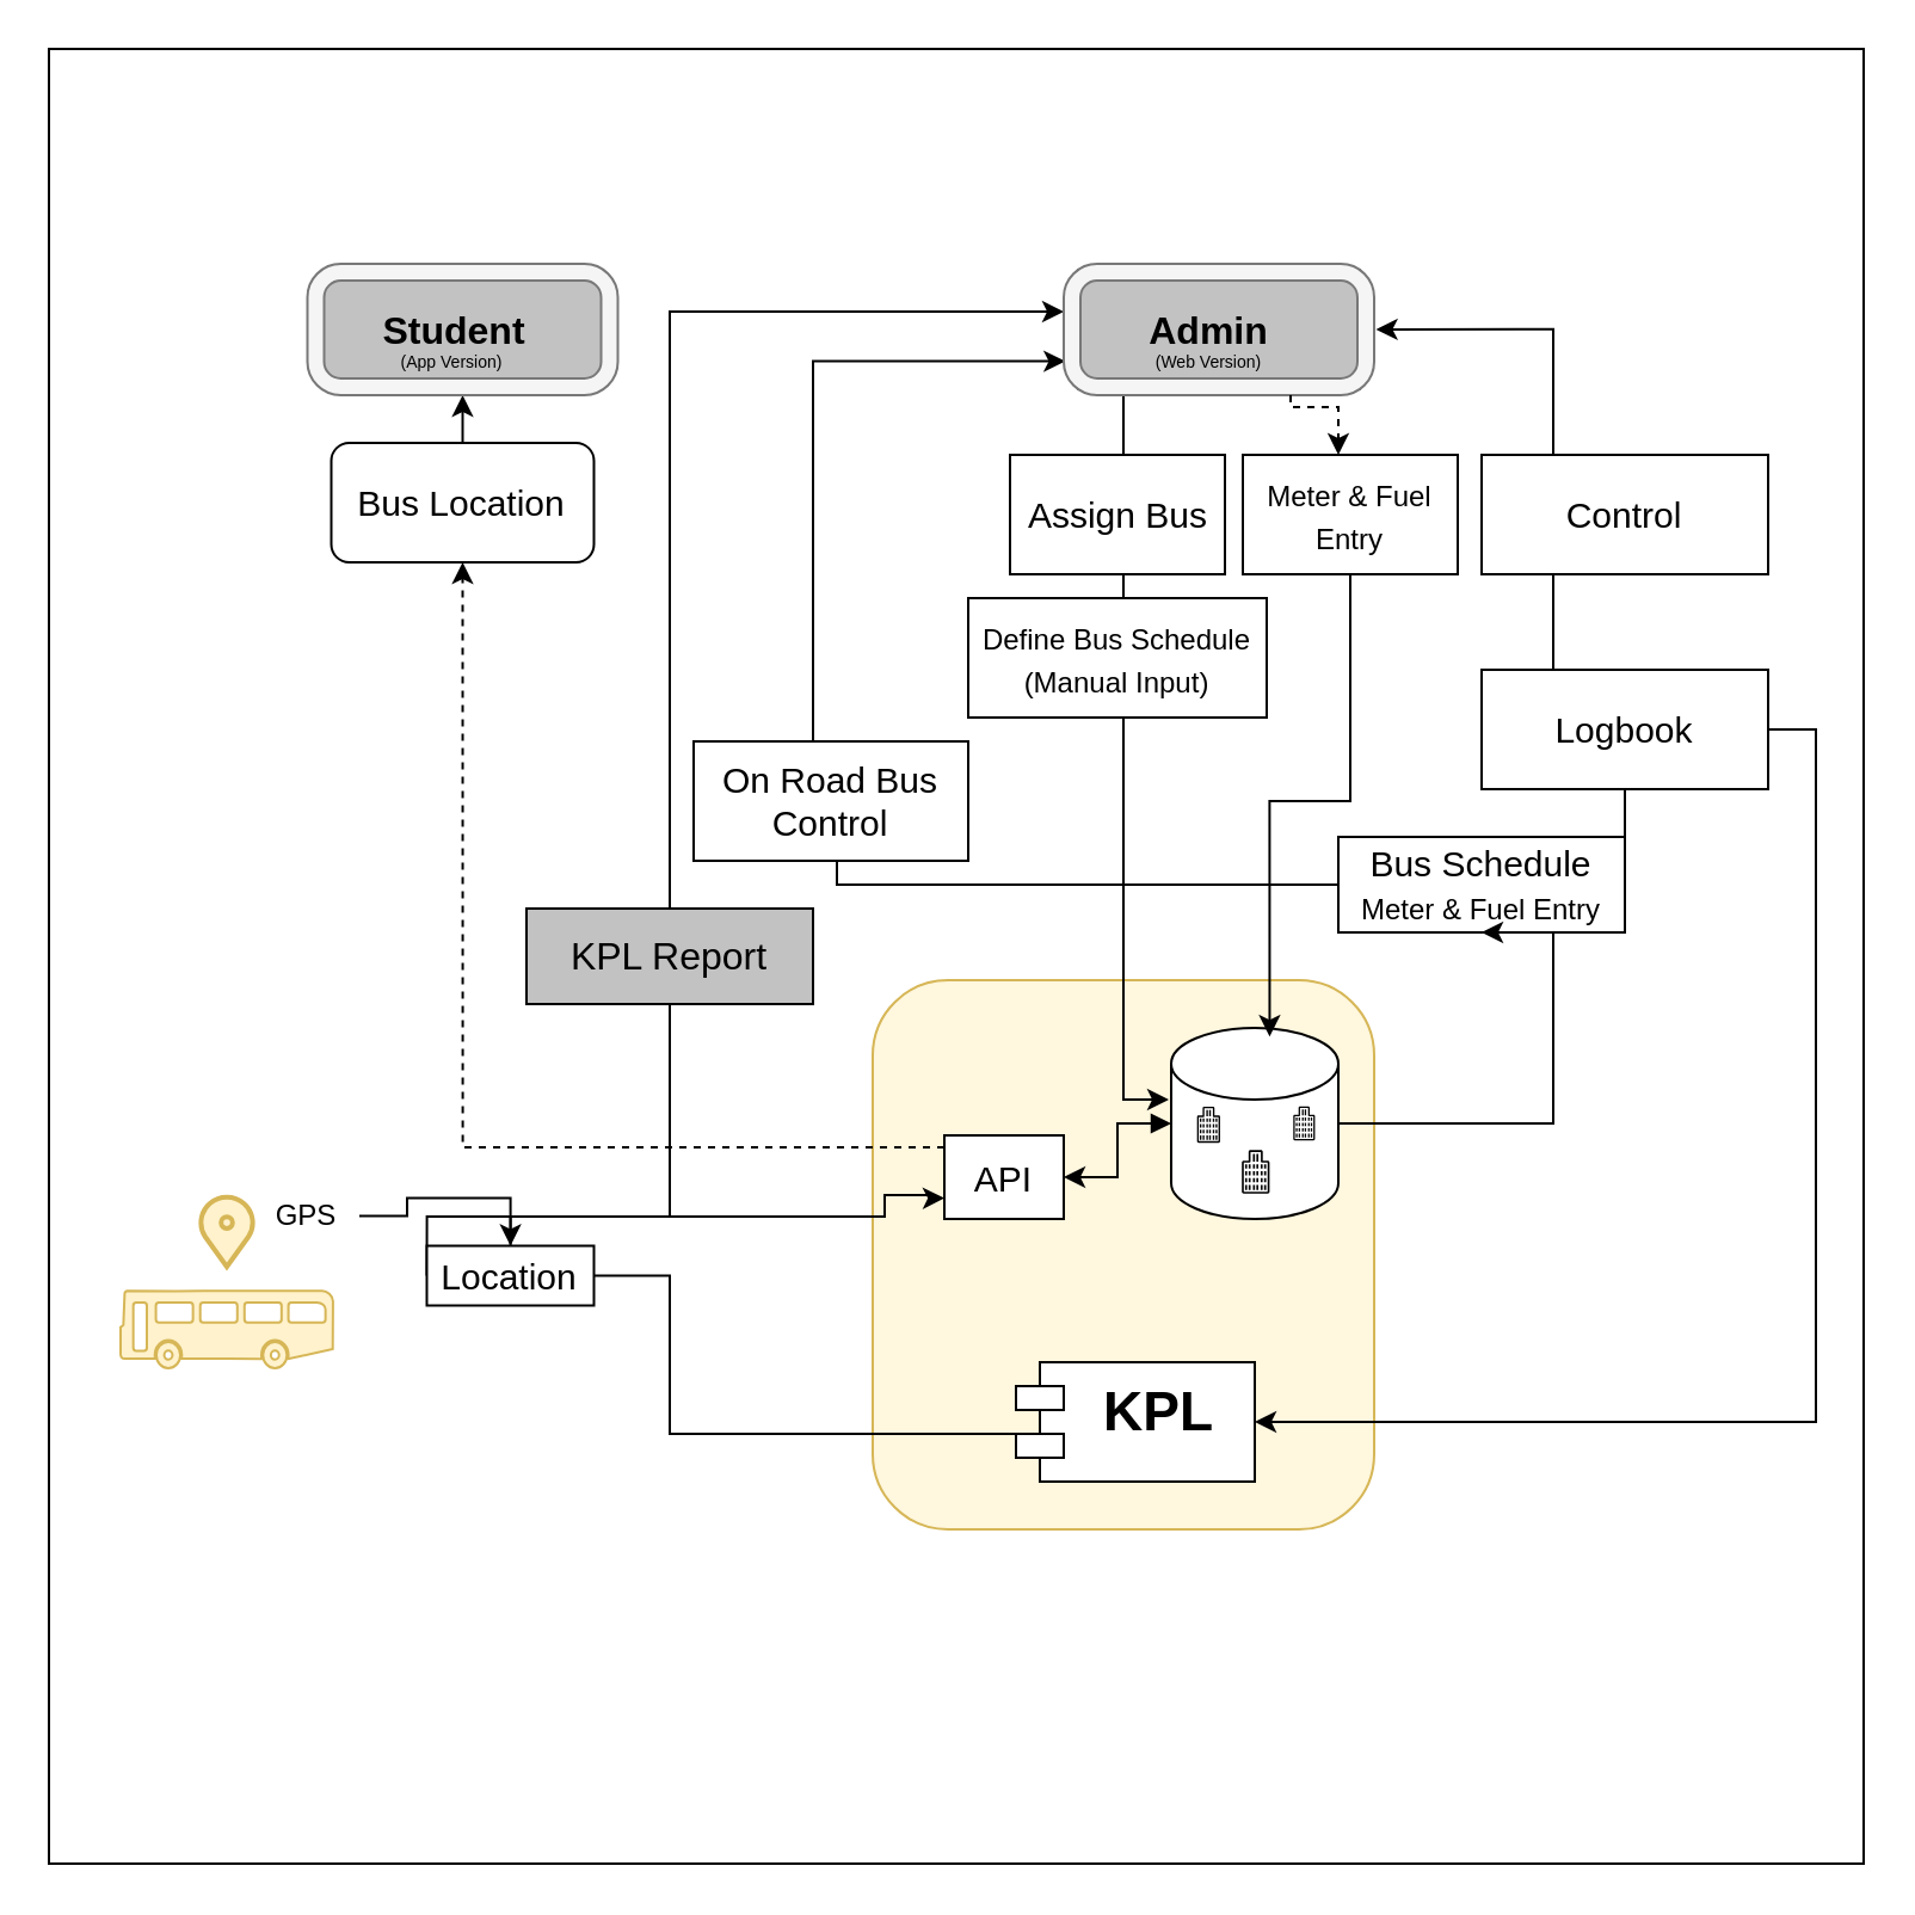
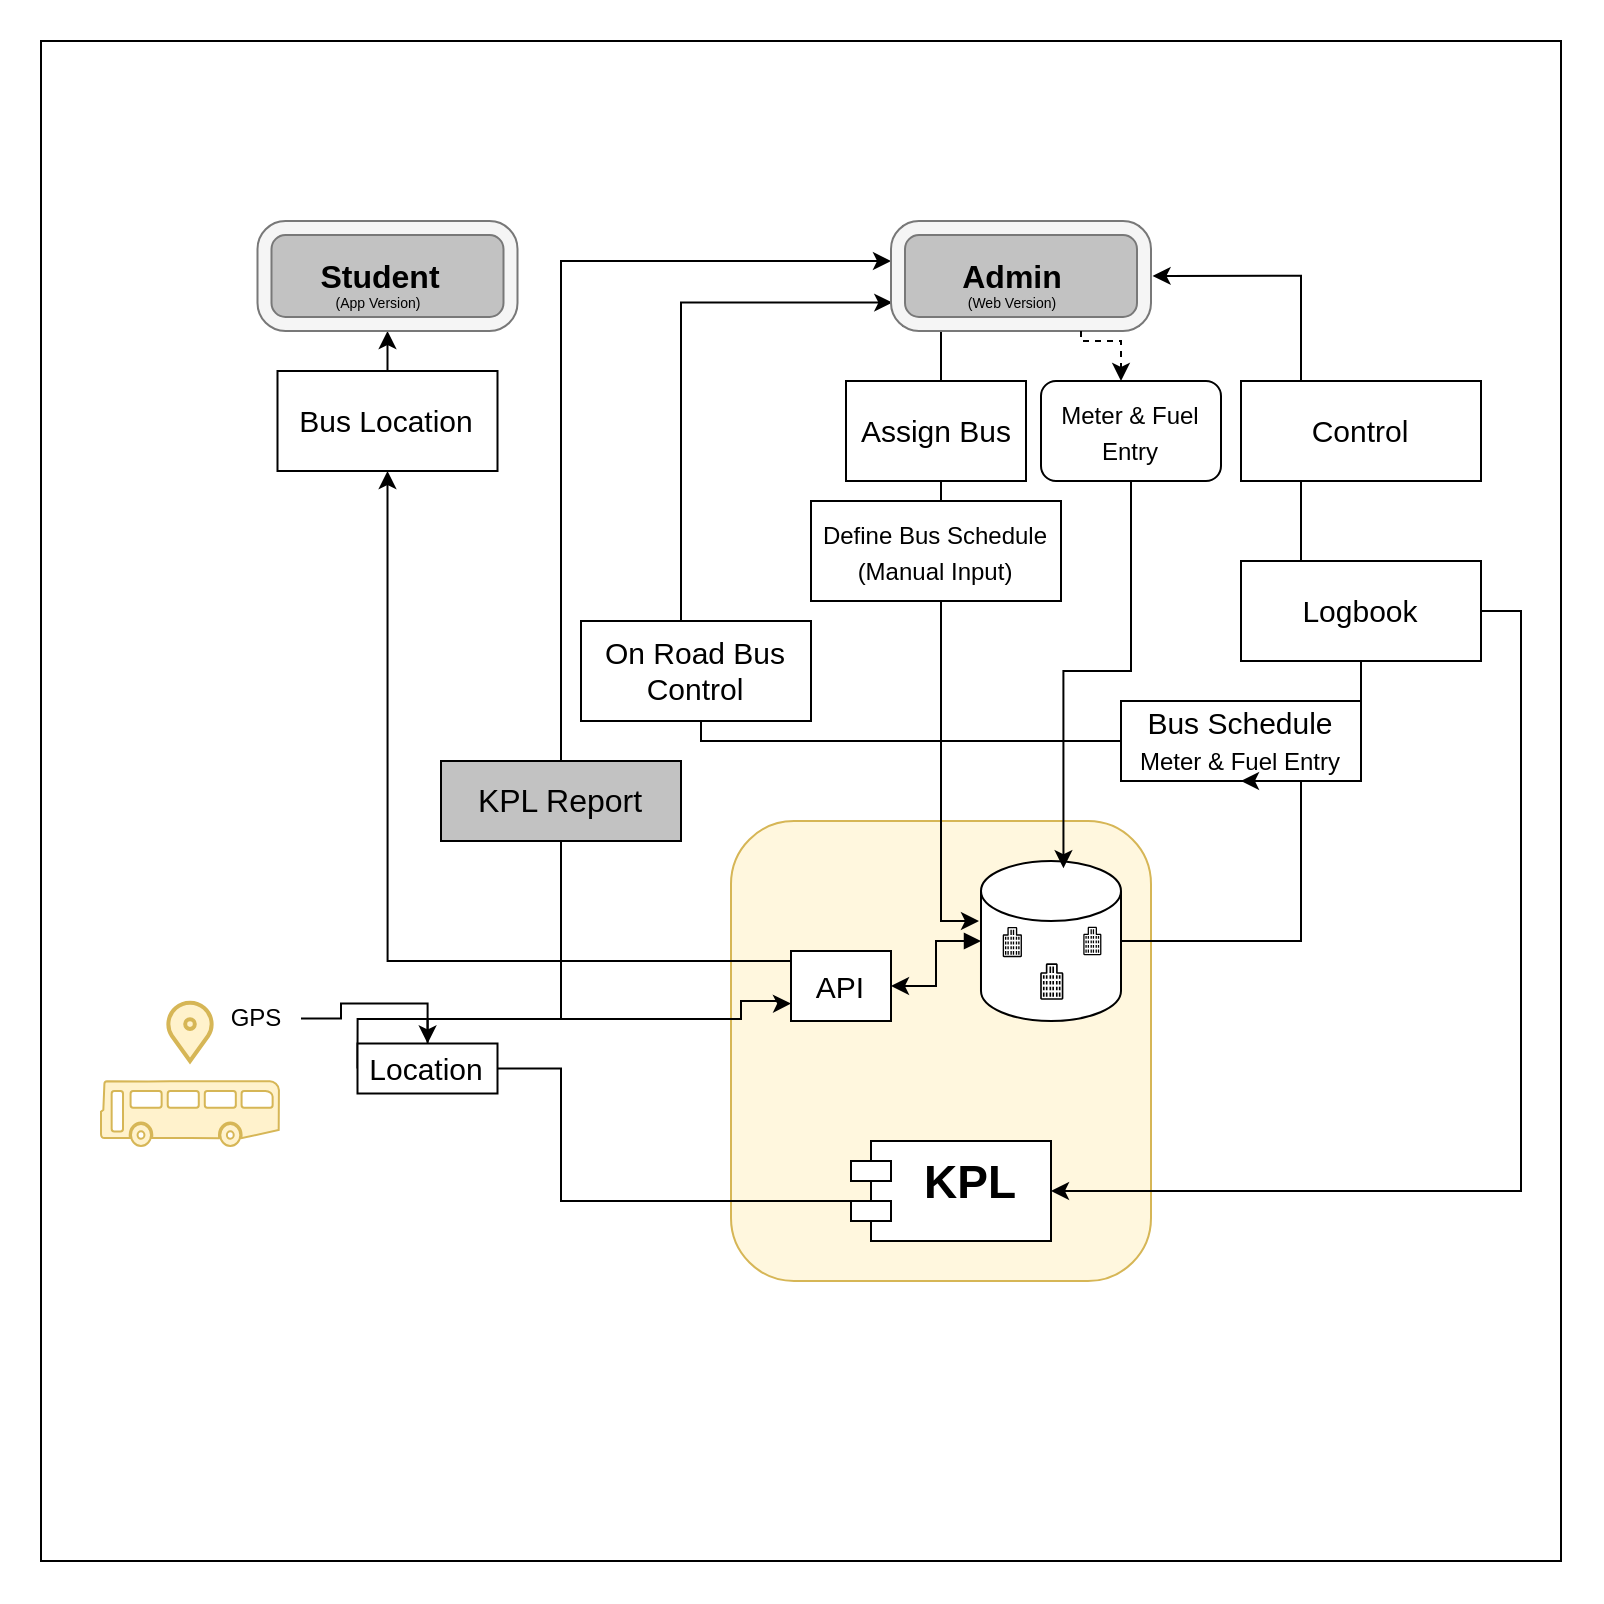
- <mxCell id="11" value="Bus Location" style="whiteSpace=wrap;html=1;fontSize=15;rounded=1;" parent="1" vertex="1"><mxGeometry x="138.25" y="185" width="110" height="50" as="geometry" /></mxCell>
+ <mxCell id="11" value="Bus Location" style="rounded=0;whiteSpace=wrap;html=1;fontSize=15;" parent="1" vertex="1"><mxGeometry x="138.25" y="185" width="110" height="50" as="geometry" /></mxCell>
- <mxCell id="51" value="&lt;font style=&quot;font-size: 12px;&quot;&gt;Meter &amp;amp; Fuel Entry&lt;/font&gt;" style="rounded=0;whiteSpace=wrap;html=1;fontSize=15;" parent="1" vertex="1"><mxGeometry x="520" y="190" width="90" height="50" as="geometry" /></mxCell>
+ <mxCell id="51" value="&lt;font style=&quot;font-size: 12px;&quot;&gt;Meter &amp;amp; Fuel Entry&lt;/font&gt;" style="whiteSpace=wrap;html=1;fontSize=15;rounded=1;" parent="1" vertex="1"><mxGeometry x="520" y="190" width="90" height="50" as="geometry" /></mxCell>
- <mxCell id="39" style="edgeStyle=orthogonalEdgeStyle;rounded=0;orthogonalLoop=1;jettySize=auto;html=1;entryX=0.5;entryY=1;entryDx=0;entryDy=0;dashed=1;" parent="1" source="40" target="11" edge="1"><mxGeometry relative="1" as="geometry"><Array as="points"><mxPoint x="193" y="480" /></Array></mxGeometry></mxCell>
+ <mxCell id="39" style="edgeStyle=orthogonalEdgeStyle;rounded=0;orthogonalLoop=1;jettySize=auto;html=1;entryX=0.5;entryY=1;entryDx=0;entryDy=0;" parent="1" source="40" target="11" edge="1"><mxGeometry relative="1" as="geometry"><Array as="points"><mxPoint x="193" y="480" /></Array></mxGeometry></mxCell>
